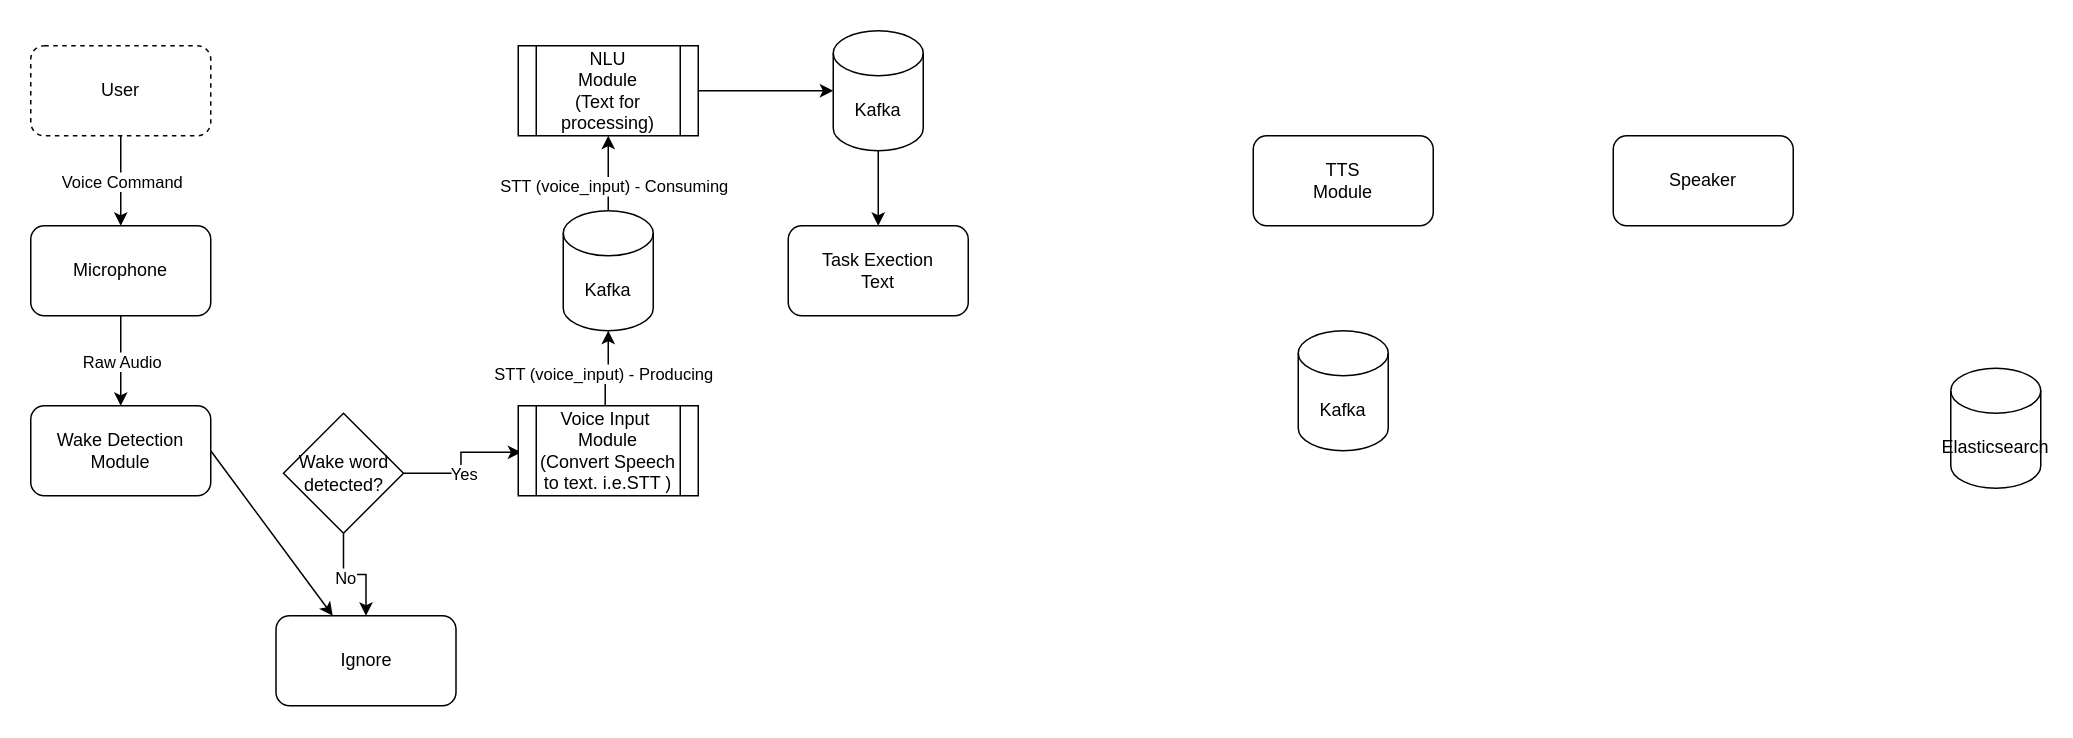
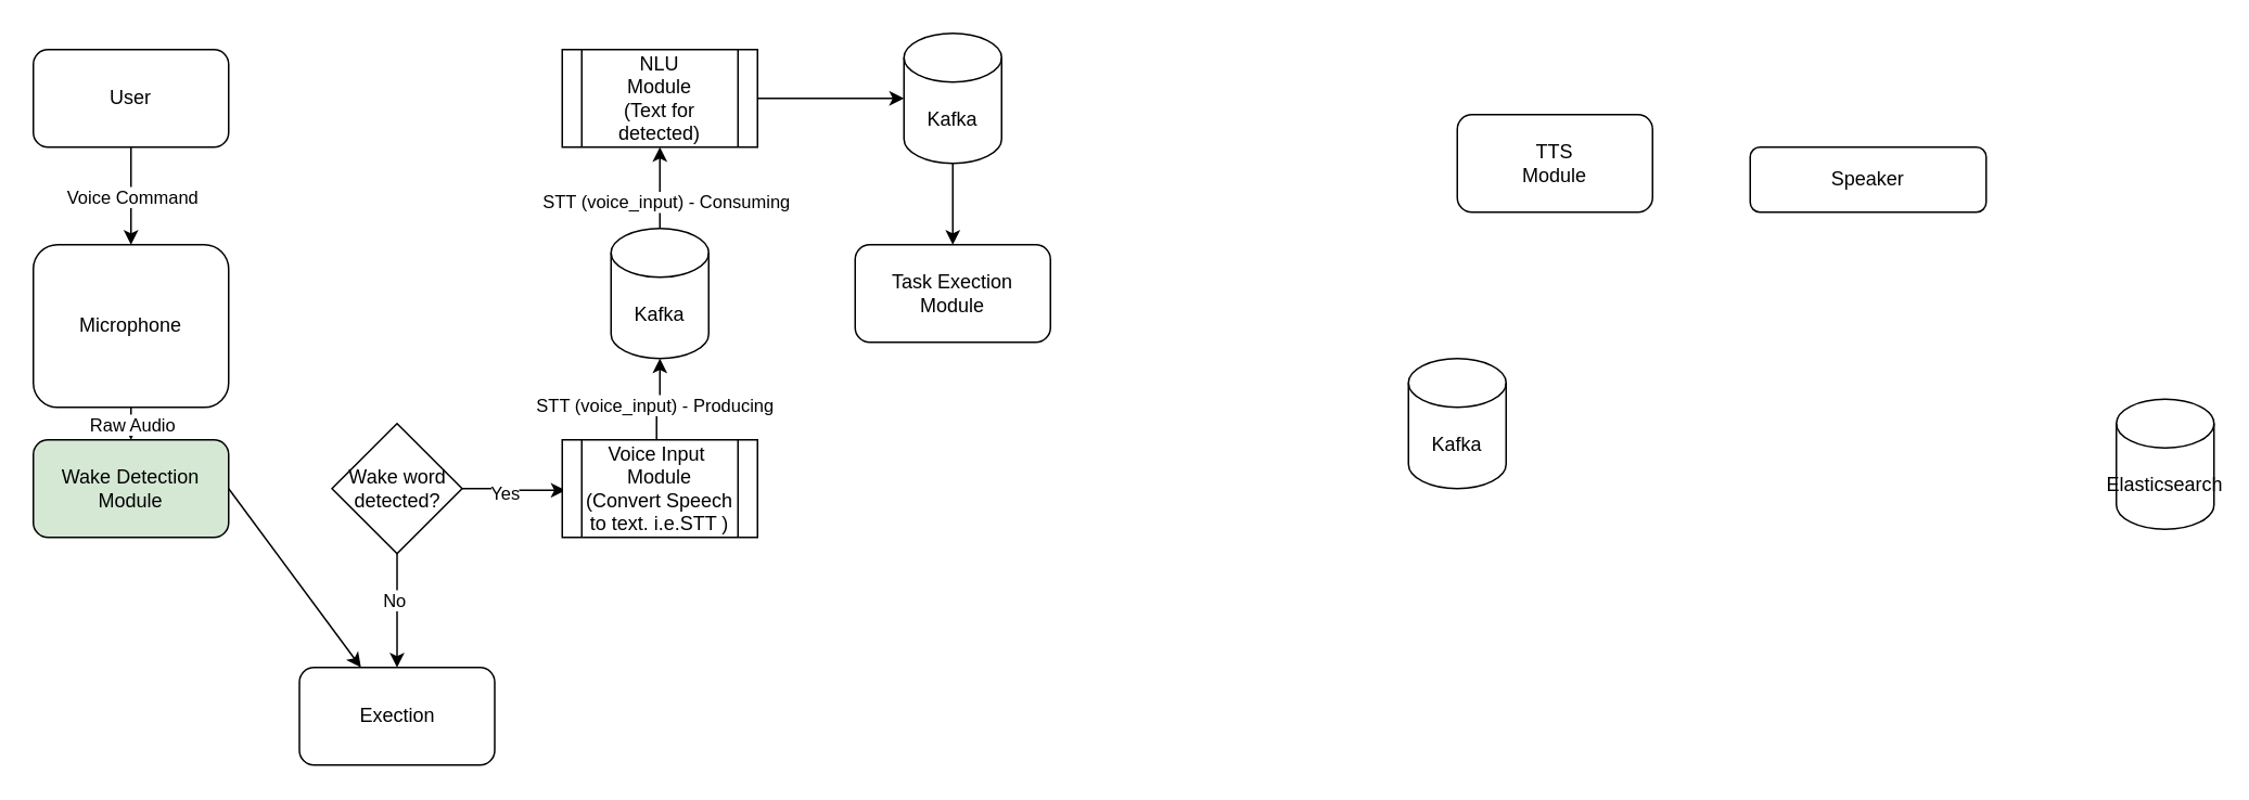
- <mxCell id="2" value="User" style="rounded=1;whiteSpace=wrap;html=1;dashed=1;" vertex="1" parent="1"><mxGeometry x="20" y="30" width="120" height="60" as="geometry" /></mxCell>
+ <mxCell id="2" value="User" style="rounded=1;whiteSpace=wrap;html=1;" vertex="1" parent="1"><mxGeometry x="20" y="30" width="120" height="60" as="geometry" /></mxCell>
- <mxCell id="29" value="NLU&lt;div&gt;Module&lt;/div&gt;&lt;div&gt;(Text for processing)&lt;/div&gt;" style="shape=process;whiteSpace=wrap;html=1;backgroundOutline=1;" vertex="1" parent="1"><mxGeometry x="345" y="30" width="120" height="60" as="geometry" /></mxCell>
+ <mxCell id="29" value="NLU&lt;div&gt;Module&lt;/div&gt;&lt;div&gt;(Text for detected)&lt;/div&gt;" style="shape=process;whiteSpace=wrap;html=1;backgroundOutline=1;" vertex="1" parent="1"><mxGeometry x="345" y="30" width="120" height="60" as="geometry" /></mxCell>
- <mxCell id="8" value="TTS&lt;div&gt;Module&lt;/div&gt;" style="rounded=1;whiteSpace=wrap;html=1;" vertex="1" parent="1"><mxGeometry x="835" y="90" width="120" height="60" as="geometry" /></mxCell>
+ <mxCell id="8" value="TTS&lt;div&gt;Module&lt;/div&gt;" style="rounded=1;whiteSpace=wrap;html=1;" vertex="1" parent="1"><mxGeometry x="895" y="70" width="120" height="60" as="geometry" /></mxCell>
- <mxCell id="9" value="Speaker" style="rounded=1;whiteSpace=wrap;html=1;" vertex="1" parent="1"><mxGeometry x="1075" y="90" width="120" height="60" as="geometry" /></mxCell>
+ <mxCell id="9" value="Speaker" style="rounded=1;whiteSpace=wrap;html=1;" vertex="1" parent="1"><mxGeometry x="1075" y="90" width="145" height="40" as="geometry" /></mxCell>
- <mxCell id="3" value="Microphone" style="rounded=1;whiteSpace=wrap;html=1;" vertex="1" parent="1"><mxGeometry x="20" y="150" width="120" height="60" as="geometry" /></mxCell>
+ <mxCell id="3" value="Microphone" style="rounded=1;whiteSpace=wrap;html=1;" vertex="1" parent="1"><mxGeometry x="20" y="150" width="120" height="100" as="geometry" /></mxCell>
- <mxCell id="7" value="Task Exection&lt;div&gt;Text&lt;/div&gt;" style="rounded=1;whiteSpace=wrap;html=1;" vertex="1" parent="1"><mxGeometry x="525" y="150" width="120" height="60" as="geometry" /></mxCell>
+ <mxCell id="7" value="Task Exection&lt;div&gt;Module&lt;/div&gt;" style="rounded=1;whiteSpace=wrap;html=1;" vertex="1" parent="1"><mxGeometry x="525" y="150" width="120" height="60" as="geometry" /></mxCell>
- <mxCell id="4" value="Wake Detection&lt;div&gt;Module&lt;/div&gt;" style="rounded=1;whiteSpace=wrap;html=1;" vertex="1" parent="1"><mxGeometry x="20" y="270" width="120" height="60" as="geometry" /></mxCell>
+ <mxCell id="4" value="Wake Detection&lt;div&gt;Module&lt;/div&gt;" style="rounded=1;whiteSpace=wrap;html=1;fillColor=#d5e8d4;" vertex="1" parent="1"><mxGeometry x="20" y="270" width="120" height="60" as="geometry" /></mxCell>
- <mxCell id="24" value="Wake word&lt;div&gt;detected?&lt;/div&gt;" style="rhombus;whiteSpace=wrap;html=1;" vertex="1" parent="1"><mxGeometry x="188.5" y="275" width="80" height="80" as="geometry" /></mxCell>
+ <mxCell id="24" value="Wake word&lt;div&gt;detected?&lt;/div&gt;" style="rhombus;whiteSpace=wrap;html=1;" vertex="1" parent="1"><mxGeometry x="203.5" y="260" width="80" height="80" as="geometry" /></mxCell>
- <mxCell id="27" value="Ignore" style="rounded=1;whiteSpace=wrap;html=1;" vertex="1" parent="1"><mxGeometry x="183.5" y="410" width="120" height="60" as="geometry" /></mxCell>
+ <mxCell id="27" value="Exection" style="rounded=1;whiteSpace=wrap;html=1;" vertex="1" parent="1"><mxGeometry x="183.5" y="410" width="120" height="60" as="geometry" /></mxCell>
